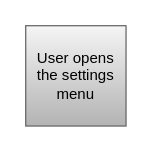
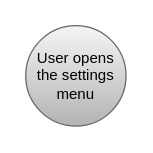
- <mxCell id="2" value="User opens the settings menu" style="whiteSpace=wrap;html=1;aspect=fixed;gradientColor=#b3b3b3;fillColor=#f5f5f5;strokeColor=#666666;rounded=0;" vertex="1" parent="1"><mxGeometry x="20" y="20" width="80" height="80" as="geometry" /></mxCell>
+ <mxCell id="2" value="User opens the settings menu" style="ellipse;whiteSpace=wrap;html=1;aspect=fixed;gradientColor=#b3b3b3;fillColor=#f5f5f5;strokeColor=#666666;" vertex="1" parent="1"><mxGeometry x="20" y="20" width="80" height="80" as="geometry" /></mxCell>
